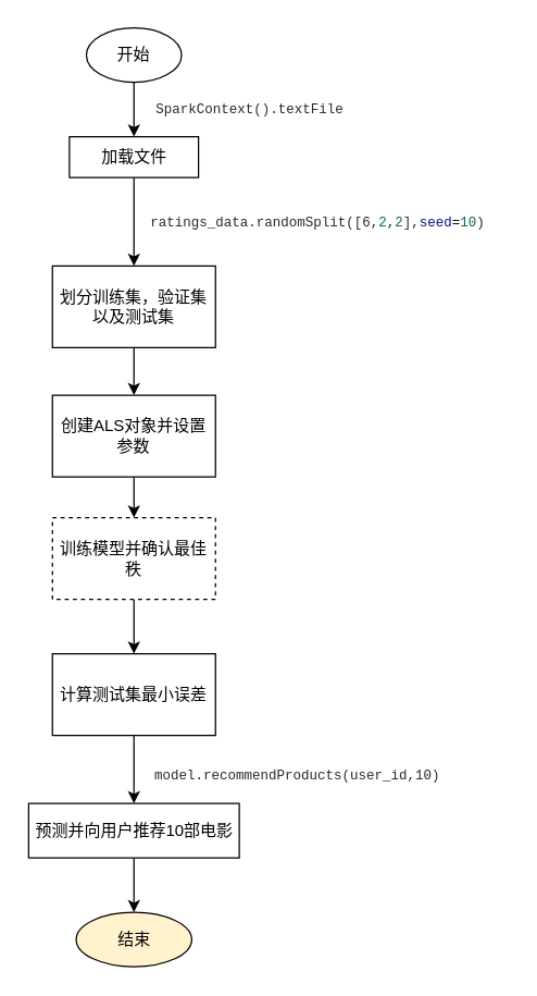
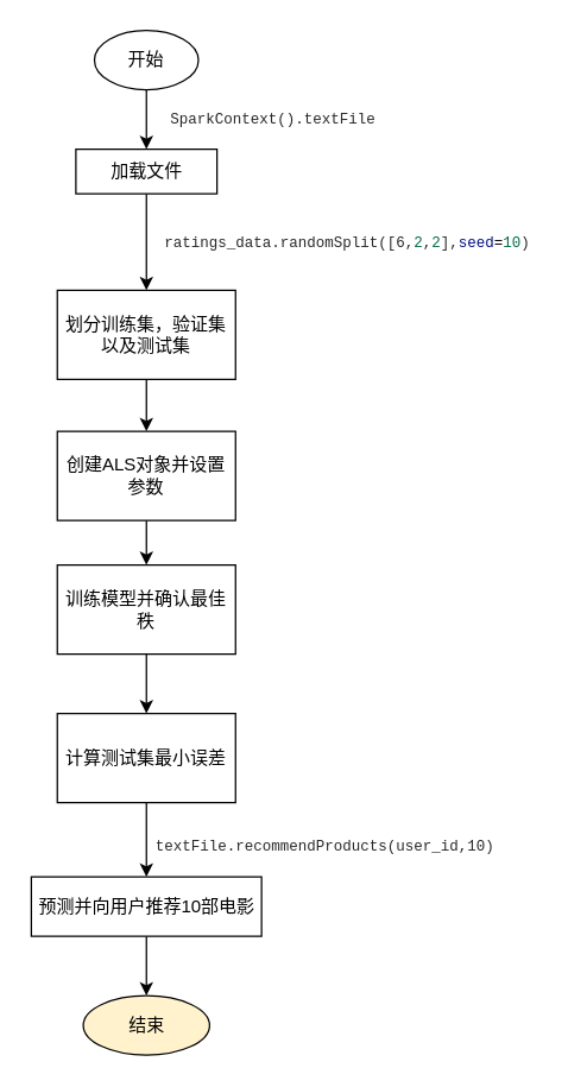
- <mxCell id="11" value="训练模型并确认最佳秩" style="whiteSpace=wrap;html=1;dashed=1;" vertex="1" parent="1"><mxGeometry x="38" y="380" width="120" height="60" as="geometry" /></mxCell>
+ <mxCell id="11" value="训练模型并确认最佳秩" style="whiteSpace=wrap;html=1;" vertex="1" parent="1"><mxGeometry x="38" y="380" width="120" height="60" as="geometry" /></mxCell>
- <mxCell id="18" value="&lt;div style=&quot;color: rgb(41, 41, 41); background-color: rgb(255, 255, 255); font-family: Consolas, &amp;quot;Courier New&amp;quot;, monospace; line-height: 27px;&quot;&gt;&lt;font style=&quot;font-size: 10px;&quot;&gt;model.recommendProducts(user_id,10)&lt;/font&gt;&lt;/div&gt;" style="text;html=1;align=center;verticalAlign=middle;resizable=0;points=[];autosize=1;strokeColor=none;fillColor=none;" vertex="1" parent="1"><mxGeometry x="93" y="550" width="250" height="40" as="geometry" /></mxCell>
+ <mxCell id="18" value="&lt;div style=&quot;color: rgb(41, 41, 41); background-color: rgb(255, 255, 255); font-family: Consolas, &amp;quot;Courier New&amp;quot;, monospace; line-height: 27px;&quot;&gt;&lt;font style=&quot;font-size: 10px;&quot;&gt;textFile.recommendProducts(user_id,10)&lt;/font&gt;&lt;/div&gt;" style="text;html=1;align=center;verticalAlign=middle;resizable=0;points=[];autosize=1;strokeColor=none;fillColor=none;" vertex="1" parent="1"><mxGeometry x="93" y="550" width="250" height="40" as="geometry" /></mxCell>
